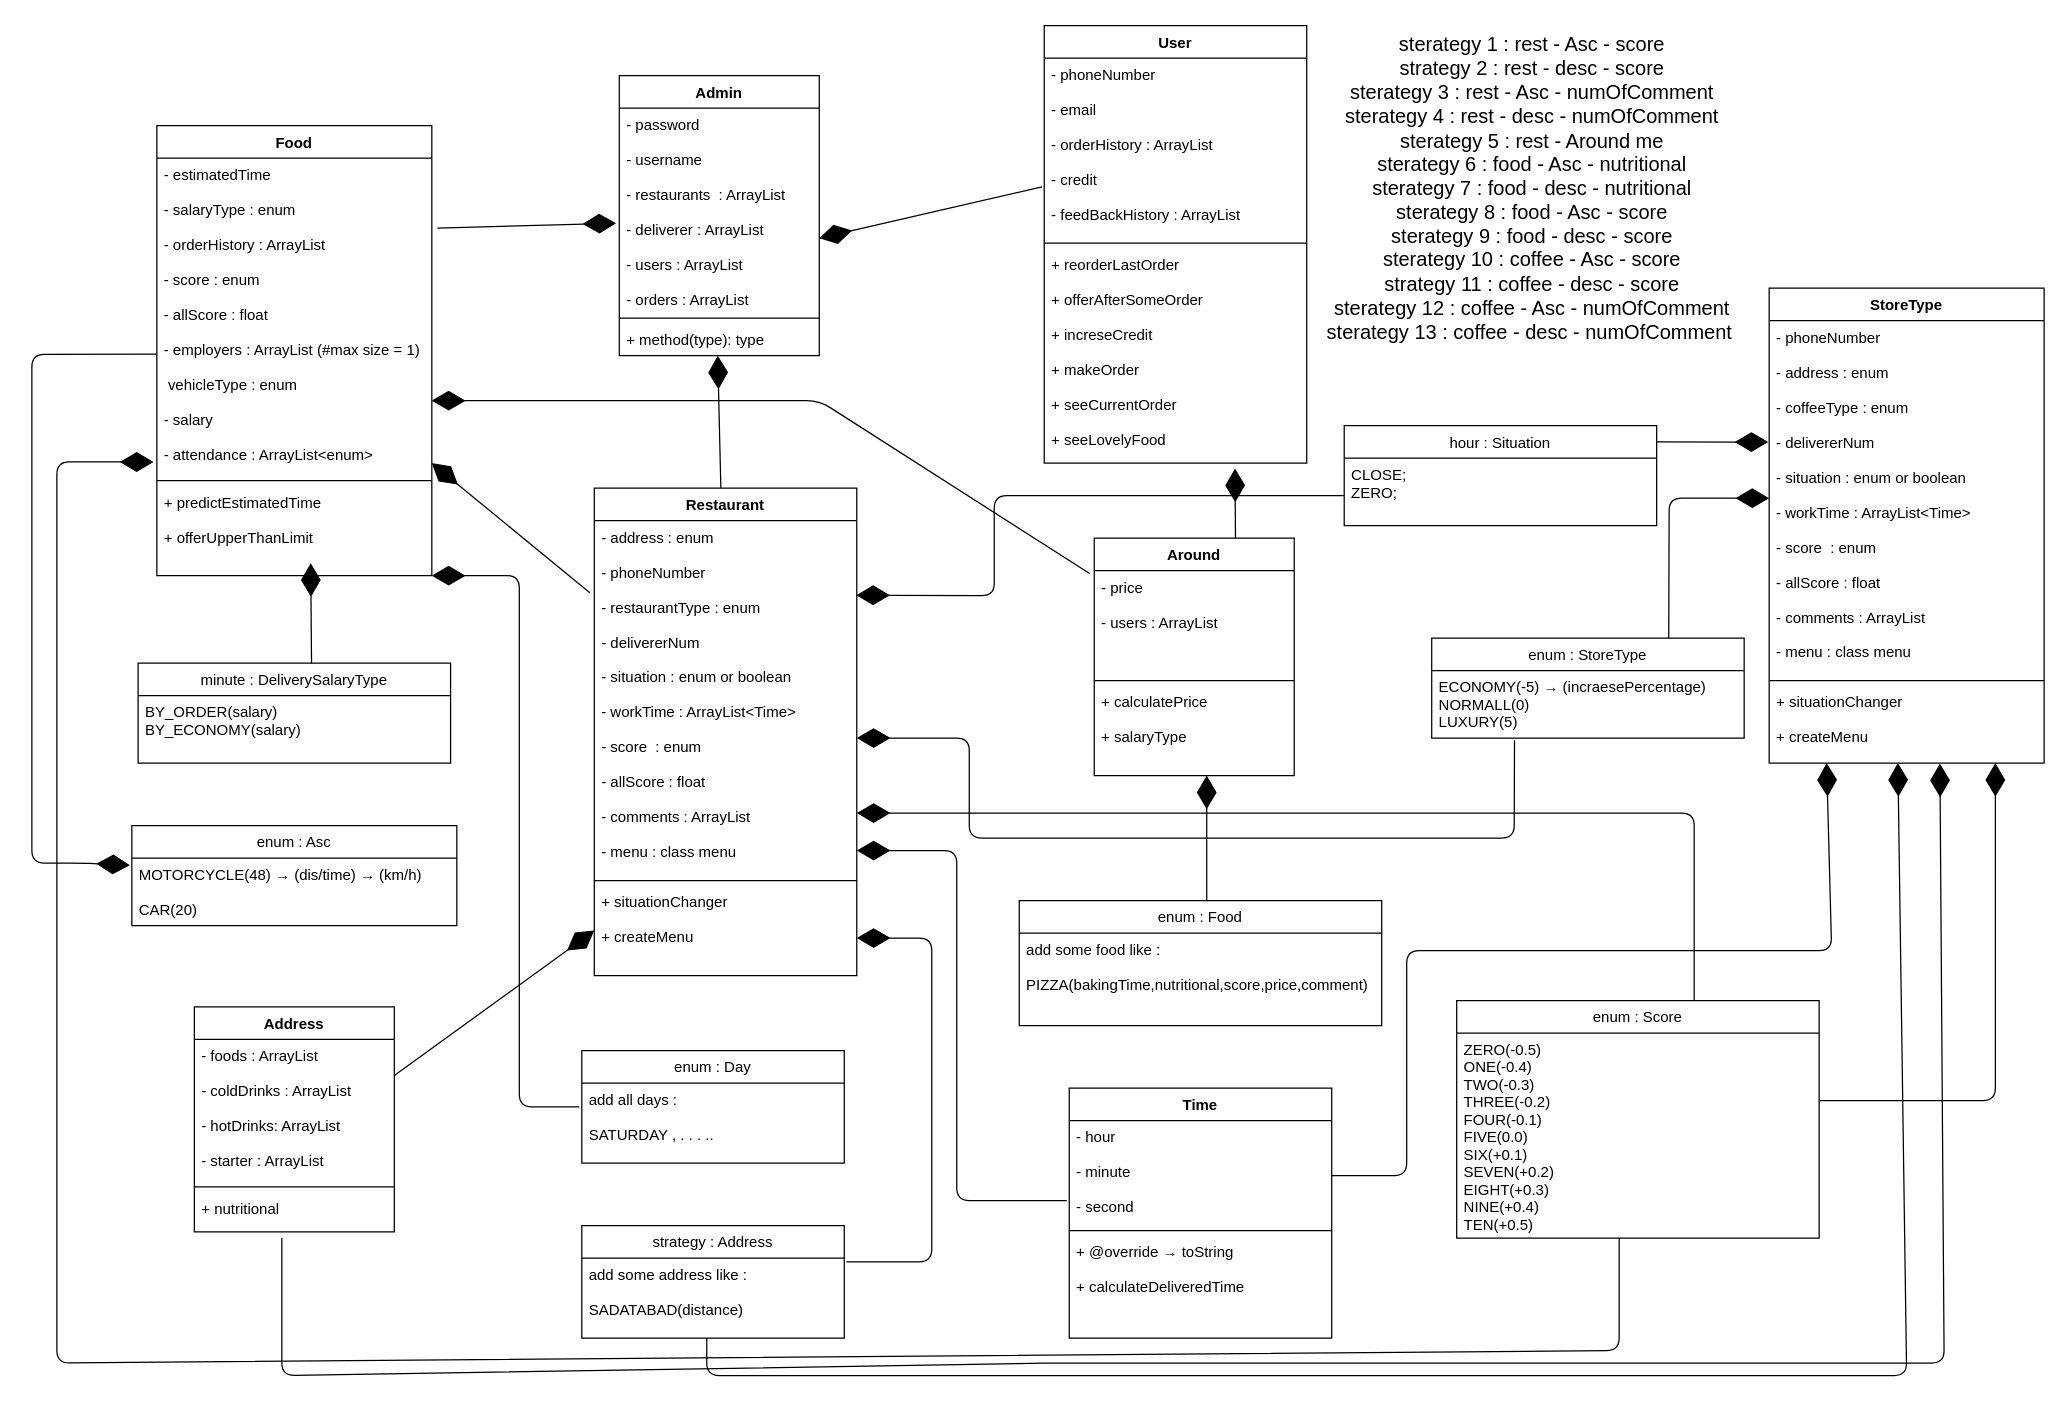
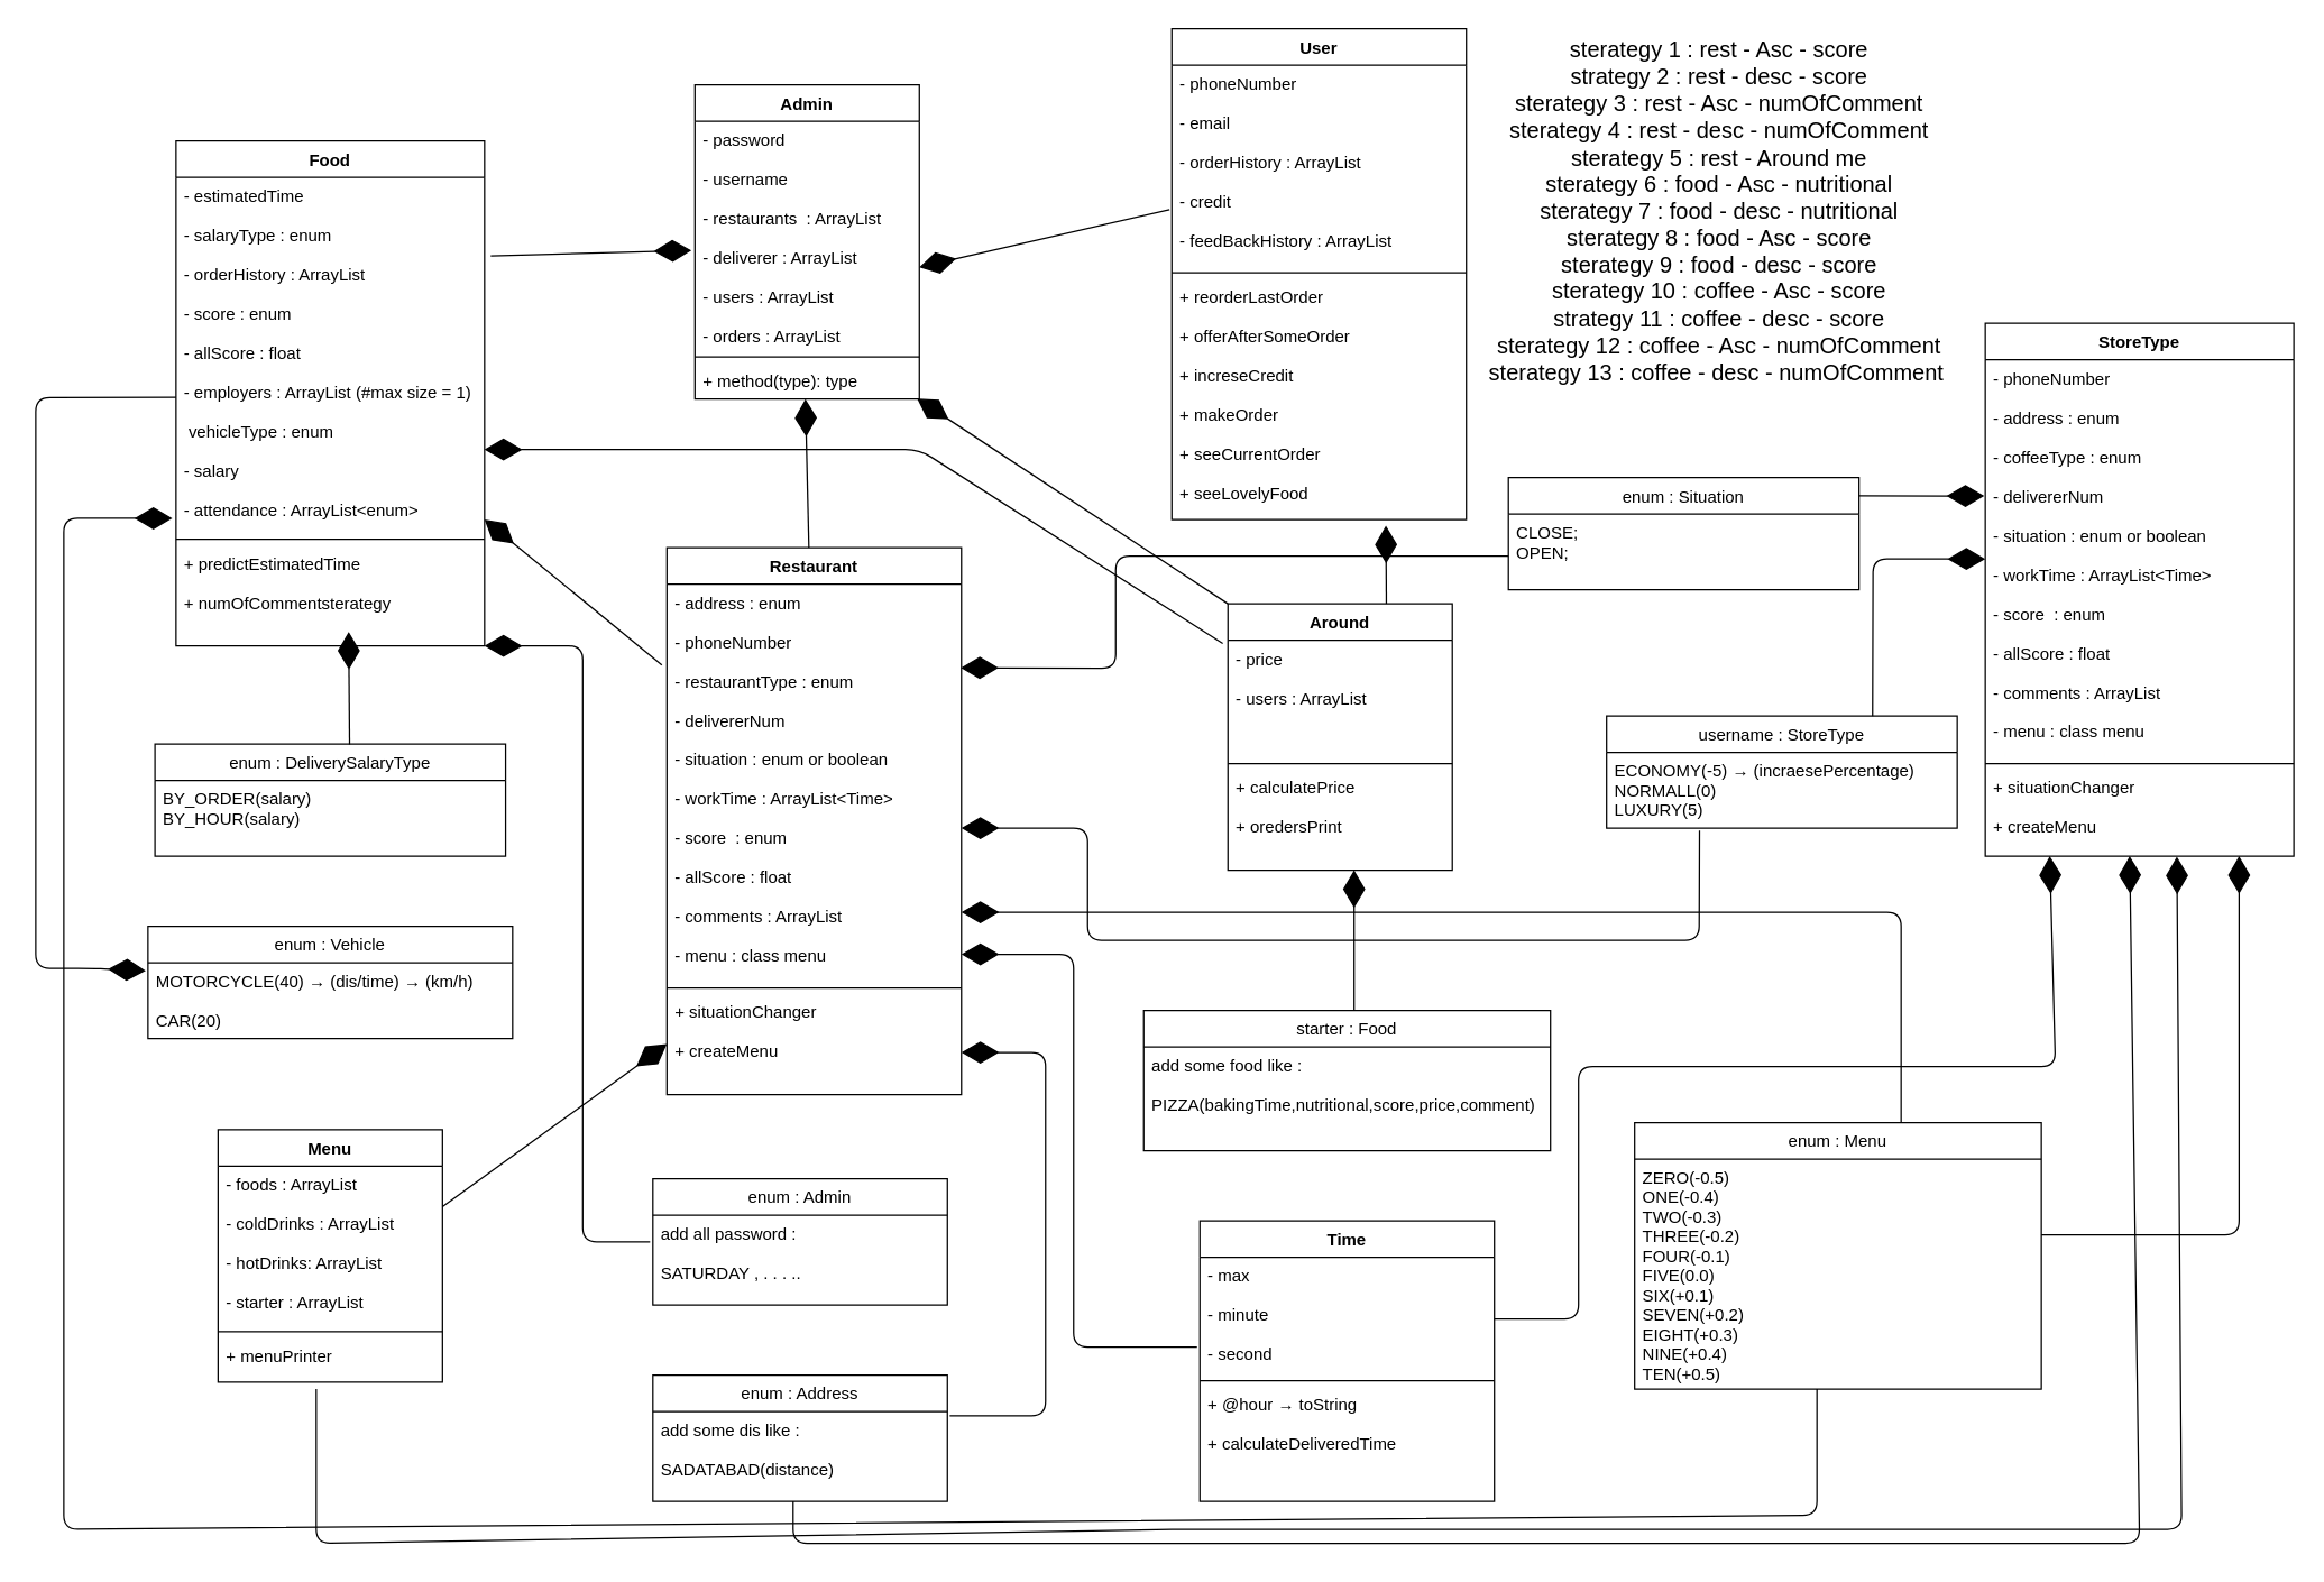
+ <mxCell id="56" value="" style="endArrow=diamondThin;endFill=1;endSize=24;html=1;entryX=0.99;entryY=0.987;entryDx=0;entryDy=0;exitX=0;exitY=0;exitDx=0;exitDy=0;entryPerimeter=0;" edge="1" parent="1" source="25" target="13"><mxGeometry width="160" relative="1" as="geometry"><mxPoint x="652.5" y="400" as="sourcePoint" /><mxPoint x="650" y="294" as="targetPoint" /></mxGeometry></mxCell>
- <mxCell id="62" value="hour : Situation" style="swimlane;fontStyle=0;childLayout=stackLayout;horizontal=1;startSize=26;fillColor=none;horizontalStack=0;resizeParent=1;resizeParentMax=0;resizeLast=0;collapsible=1;marginBottom=0;" vertex="1" parent="1"><mxGeometry x="1070" y="340" width="250" height="80" as="geometry" /></mxCell>
+ <mxCell id="62" value="enum : Situation" style="swimlane;fontStyle=0;childLayout=stackLayout;horizontal=1;startSize=26;fillColor=none;horizontalStack=0;resizeParent=1;resizeParentMax=0;resizeLast=0;collapsible=1;marginBottom=0;" vertex="1" parent="1"><mxGeometry x="1070" y="340" width="250" height="80" as="geometry" /></mxCell>
- <mxCell id="63" value="CLOSE;&#10;ZERO;" style="text;strokeColor=none;fillColor=none;align=left;verticalAlign=top;spacingLeft=4;spacingRight=4;overflow=hidden;rotatable=0;points=[[0,0.5],[1,0.5]];portConstraint=eastwest;" vertex="1" parent="62"><mxGeometry y="26" width="250" height="54" as="geometry" /></mxCell>
+ <mxCell id="63" value="CLOSE;&#10;OPEN;" style="text;strokeColor=none;fillColor=none;align=left;verticalAlign=top;spacingLeft=4;spacingRight=4;overflow=hidden;rotatable=0;points=[[0,0.5],[1,0.5]];portConstraint=eastwest;" vertex="1" parent="62"><mxGeometry y="26" width="250" height="54" as="geometry" /></mxCell>
- <mxCell id="17" value="+ predictEstimatedTime&#10;&#10;+ offerUpperThanLimit" style="text;strokeColor=none;fillColor=none;align=left;verticalAlign=top;spacingLeft=4;spacingRight=4;overflow=hidden;rotatable=0;points=[[0,0.5],[1,0.5]];portConstraint=eastwest;" vertex="1" parent="14"><mxGeometry y="288" width="220" height="72" as="geometry" /></mxCell>
+ <mxCell id="17" value="+ predictEstimatedTime&#10;&#10;+ numOfCommentsterategy" style="text;strokeColor=none;fillColor=none;align=left;verticalAlign=top;spacingLeft=4;spacingRight=4;overflow=hidden;rotatable=0;points=[[0,0.5],[1,0.5]];portConstraint=eastwest;" vertex="1" parent="14"><mxGeometry y="288" width="220" height="72" as="geometry" /></mxCell>
- <mxCell id="40" value="enum : StoreType" style="swimlane;fontStyle=0;childLayout=stackLayout;horizontal=1;startSize=26;fillColor=none;horizontalStack=0;resizeParent=1;resizeParentMax=0;resizeLast=0;collapsible=1;marginBottom=0;" vertex="1" parent="1"><mxGeometry x="1140" y="510" width="250" height="80" as="geometry" /></mxCell>
+ <mxCell id="40" value="username : StoreType" style="swimlane;fontStyle=0;childLayout=stackLayout;horizontal=1;startSize=26;fillColor=none;horizontalStack=0;resizeParent=1;resizeParentMax=0;resizeLast=0;collapsible=1;marginBottom=0;" vertex="1" parent="1"><mxGeometry x="1140" y="510" width="250" height="80" as="geometry" /></mxCell>
- <mxCell id="36" value="minute : DeliverySalaryType" style="swimlane;fontStyle=0;childLayout=stackLayout;horizontal=1;startSize=26;fillColor=none;horizontalStack=0;resizeParent=1;resizeParentMax=0;resizeLast=0;collapsible=1;marginBottom=0;" vertex="1" parent="1"><mxGeometry x="105" y="530" width="250" height="80" as="geometry" /></mxCell>
+ <mxCell id="36" value="enum : DeliverySalaryType" style="swimlane;fontStyle=0;childLayout=stackLayout;horizontal=1;startSize=26;fillColor=none;horizontalStack=0;resizeParent=1;resizeParentMax=0;resizeLast=0;collapsible=1;marginBottom=0;" vertex="1" parent="1"><mxGeometry x="105" y="530" width="250" height="80" as="geometry" /></mxCell>
- <mxCell id="28" value="+ calculatePrice&#10;&#10;+ salaryType" style="text;strokeColor=none;fillColor=none;align=left;verticalAlign=top;spacingLeft=4;spacingRight=4;overflow=hidden;rotatable=0;points=[[0,0.5],[1,0.5]];portConstraint=eastwest;" vertex="1" parent="25"><mxGeometry y="118" width="160" height="72" as="geometry" /></mxCell>
+ <mxCell id="28" value="+ calculatePrice&#10;&#10;+ oredersPrint" style="text;strokeColor=none;fillColor=none;align=left;verticalAlign=top;spacingLeft=4;spacingRight=4;overflow=hidden;rotatable=0;points=[[0,0.5],[1,0.5]];portConstraint=eastwest;" vertex="1" parent="25"><mxGeometry y="118" width="160" height="72" as="geometry" /></mxCell>
- <mxCell id="37" value="BY_ORDER(salary)&#10;BY_ECONOMY(salary)" style="text;strokeColor=none;fillColor=none;align=left;verticalAlign=top;spacingLeft=4;spacingRight=4;overflow=hidden;rotatable=0;points=[[0,0.5],[1,0.5]];portConstraint=eastwest;" vertex="1" parent="36"><mxGeometry y="26" width="250" height="54" as="geometry" /></mxCell>
+ <mxCell id="37" value="BY_ORDER(salary)&#10;BY_HOUR(salary)" style="text;strokeColor=none;fillColor=none;align=left;verticalAlign=top;spacingLeft=4;spacingRight=4;overflow=hidden;rotatable=0;points=[[0,0.5],[1,0.5]];portConstraint=eastwest;" vertex="1" parent="36"><mxGeometry y="26" width="250" height="54" as="geometry" /></mxCell>
- <mxCell id="38" value="enum : Asc" style="swimlane;fontStyle=0;childLayout=stackLayout;horizontal=1;startSize=26;fillColor=none;horizontalStack=0;resizeParent=1;resizeParentMax=0;resizeLast=0;collapsible=1;marginBottom=0;" vertex="1" parent="1"><mxGeometry x="100" y="660" width="260" height="80" as="geometry" /></mxCell>
+ <mxCell id="38" value="enum : Vehicle" style="swimlane;fontStyle=0;childLayout=stackLayout;horizontal=1;startSize=26;fillColor=none;horizontalStack=0;resizeParent=1;resizeParentMax=0;resizeLast=0;collapsible=1;marginBottom=0;" vertex="1" parent="1"><mxGeometry x="100" y="660" width="260" height="80" as="geometry" /></mxCell>
- <mxCell id="39" value="MOTORCYCLE(48) → (dis/time) → (km/h)&#10;&#10;CAR(20)" style="text;strokeColor=none;fillColor=none;align=left;verticalAlign=top;spacingLeft=4;spacingRight=4;overflow=hidden;rotatable=0;points=[[0,0.5],[1,0.5]];portConstraint=eastwest;" vertex="1" parent="38"><mxGeometry y="26" width="260" height="54" as="geometry" /></mxCell>
+ <mxCell id="39" value="MOTORCYCLE(40) → (dis/time) → (km/h)&#10;&#10;CAR(20)" style="text;strokeColor=none;fillColor=none;align=left;verticalAlign=top;spacingLeft=4;spacingRight=4;overflow=hidden;rotatable=0;points=[[0,0.5],[1,0.5]];portConstraint=eastwest;" vertex="1" parent="38"><mxGeometry y="26" width="260" height="54" as="geometry" /></mxCell>
- <mxCell id="32" value="enum : Food" style="swimlane;fontStyle=0;childLayout=stackLayout;horizontal=1;startSize=26;fillColor=none;horizontalStack=0;resizeParent=1;resizeParentMax=0;resizeLast=0;collapsible=1;marginBottom=0;" vertex="1" parent="1"><mxGeometry x="810" y="720" width="290" height="100" as="geometry" /></mxCell>
+ <mxCell id="32" value="starter : Food" style="swimlane;fontStyle=0;childLayout=stackLayout;horizontal=1;startSize=26;fillColor=none;horizontalStack=0;resizeParent=1;resizeParentMax=0;resizeLast=0;collapsible=1;marginBottom=0;" vertex="1" parent="1"><mxGeometry x="810" y="720" width="290" height="100" as="geometry" /></mxCell>
- <mxCell id="42" value="enum : Score" style="swimlane;fontStyle=0;childLayout=stackLayout;horizontal=1;startSize=26;fillColor=none;horizontalStack=0;resizeParent=1;resizeParentMax=0;resizeLast=0;collapsible=1;marginBottom=0;" vertex="1" parent="1"><mxGeometry x="1160" y="800" width="290" height="190" as="geometry" /></mxCell>
+ <mxCell id="42" value="enum : Menu" style="swimlane;fontStyle=0;childLayout=stackLayout;horizontal=1;startSize=26;fillColor=none;horizontalStack=0;resizeParent=1;resizeParentMax=0;resizeLast=0;collapsible=1;marginBottom=0;" vertex="1" parent="1"><mxGeometry x="1160" y="800" width="290" height="190" as="geometry" /></mxCell>
- <mxCell id="51" value="Address" style="swimlane;fontStyle=1;align=center;verticalAlign=top;childLayout=stackLayout;horizontal=1;startSize=26;horizontalStack=0;resizeParent=1;resizeParentMax=0;resizeLast=0;collapsible=1;marginBottom=0;" vertex="1" parent="1"><mxGeometry x="150" y="805" width="160" height="180" as="geometry" /></mxCell>
+ <mxCell id="51" value="Menu" style="swimlane;fontStyle=1;align=center;verticalAlign=top;childLayout=stackLayout;horizontal=1;startSize=26;horizontalStack=0;resizeParent=1;resizeParentMax=0;resizeLast=0;collapsible=1;marginBottom=0;" vertex="1" parent="1"><mxGeometry x="150" y="805" width="160" height="180" as="geometry" /></mxCell>
- <mxCell id="34" value="enum : Day" style="swimlane;fontStyle=0;childLayout=stackLayout;horizontal=1;startSize=26;fillColor=none;horizontalStack=0;resizeParent=1;resizeParentMax=0;resizeLast=0;collapsible=1;marginBottom=0;" vertex="1" parent="1"><mxGeometry x="460" y="840" width="210" height="90" as="geometry" /></mxCell>
+ <mxCell id="34" value="enum : Admin" style="swimlane;fontStyle=0;childLayout=stackLayout;horizontal=1;startSize=26;fillColor=none;horizontalStack=0;resizeParent=1;resizeParentMax=0;resizeLast=0;collapsible=1;marginBottom=0;" vertex="1" parent="1"><mxGeometry x="460" y="840" width="210" height="90" as="geometry" /></mxCell>
- <mxCell id="35" value="add all days :&#10;&#10;SATURDAY , . . . ..  " style="text;strokeColor=none;fillColor=none;align=left;verticalAlign=top;spacingLeft=4;spacingRight=4;overflow=hidden;rotatable=0;points=[[0,0.5],[1,0.5]];portConstraint=eastwest;" vertex="1" parent="34"><mxGeometry y="26" width="210" height="64" as="geometry" /></mxCell>
+ <mxCell id="35" value="add all password :&#10;&#10;SATURDAY , . . . ..  " style="text;strokeColor=none;fillColor=none;align=left;verticalAlign=top;spacingLeft=4;spacingRight=4;overflow=hidden;rotatable=0;points=[[0,0.5],[1,0.5]];portConstraint=eastwest;" vertex="1" parent="34"><mxGeometry y="26" width="210" height="64" as="geometry" /></mxCell>
- <mxCell id="48" value="- hour&#10;&#10;- minute&#10;&#10;- second" style="text;strokeColor=none;fillColor=none;align=left;verticalAlign=top;spacingLeft=4;spacingRight=4;overflow=hidden;rotatable=0;points=[[0,0.5],[1,0.5]];portConstraint=eastwest;" vertex="1" parent="46"><mxGeometry y="26" width="210" height="84" as="geometry" /></mxCell>
+ <mxCell id="48" value="- max&#10;&#10;- minute&#10;&#10;- second" style="text;strokeColor=none;fillColor=none;align=left;verticalAlign=top;spacingLeft=4;spacingRight=4;overflow=hidden;rotatable=0;points=[[0,0.5],[1,0.5]];portConstraint=eastwest;" vertex="1" parent="46"><mxGeometry y="26" width="210" height="84" as="geometry" /></mxCell>
- <mxCell id="55" value="+ nutritional" style="text;strokeColor=none;fillColor=none;align=left;verticalAlign=top;spacingLeft=4;spacingRight=4;overflow=hidden;rotatable=0;points=[[0,0.5],[1,0.5]];portConstraint=eastwest;" vertex="1" parent="51"><mxGeometry y="148" width="160" height="32" as="geometry" /></mxCell>
+ <mxCell id="55" value="+ menuPrinter" style="text;strokeColor=none;fillColor=none;align=left;verticalAlign=top;spacingLeft=4;spacingRight=4;overflow=hidden;rotatable=0;points=[[0,0.5],[1,0.5]];portConstraint=eastwest;" vertex="1" parent="51"><mxGeometry y="148" width="160" height="32" as="geometry" /></mxCell>
- <mxCell id="30" value="strategy : Address" style="swimlane;fontStyle=0;childLayout=stackLayout;horizontal=1;startSize=26;fillColor=none;horizontalStack=0;resizeParent=1;resizeParentMax=0;resizeLast=0;collapsible=1;marginBottom=0;" vertex="1" parent="1"><mxGeometry x="460" y="980" width="210" height="90" as="geometry" /></mxCell>
+ <mxCell id="30" value="enum : Address" style="swimlane;fontStyle=0;childLayout=stackLayout;horizontal=1;startSize=26;fillColor=none;horizontalStack=0;resizeParent=1;resizeParentMax=0;resizeLast=0;collapsible=1;marginBottom=0;" vertex="1" parent="1"><mxGeometry x="460" y="980" width="210" height="90" as="geometry" /></mxCell>
- <mxCell id="50" value="+ @override → toString&#10;&#10;+ calculateDeliveredTime" style="text;strokeColor=none;fillColor=none;align=left;verticalAlign=top;spacingLeft=4;spacingRight=4;overflow=hidden;rotatable=0;points=[[0,0.5],[1,0.5]];portConstraint=eastwest;" vertex="1" parent="46"><mxGeometry y="118" width="210" height="82" as="geometry" /></mxCell>
+ <mxCell id="50" value="+ @hour → toString&#10;&#10;+ calculateDeliveredTime" style="text;strokeColor=none;fillColor=none;align=left;verticalAlign=top;spacingLeft=4;spacingRight=4;overflow=hidden;rotatable=0;points=[[0,0.5],[1,0.5]];portConstraint=eastwest;" vertex="1" parent="46"><mxGeometry y="118" width="210" height="82" as="geometry" /></mxCell>
- <mxCell id="31" value="add some address like :&#10;&#10;SADATABAD(distance)" style="text;strokeColor=none;fillColor=none;align=left;verticalAlign=top;spacingLeft=4;spacingRight=4;overflow=hidden;rotatable=0;points=[[0,0.5],[1,0.5]];portConstraint=eastwest;" vertex="1" parent="30"><mxGeometry y="26" width="210" height="64" as="geometry" /></mxCell>
+ <mxCell id="31" value="add some dis like :&#10;&#10;SADATABAD(distance)" style="text;strokeColor=none;fillColor=none;align=left;verticalAlign=top;spacingLeft=4;spacingRight=4;overflow=hidden;rotatable=0;points=[[0,0.5],[1,0.5]];portConstraint=eastwest;" vertex="1" parent="30"><mxGeometry y="26" width="210" height="64" as="geometry" /></mxCell>
